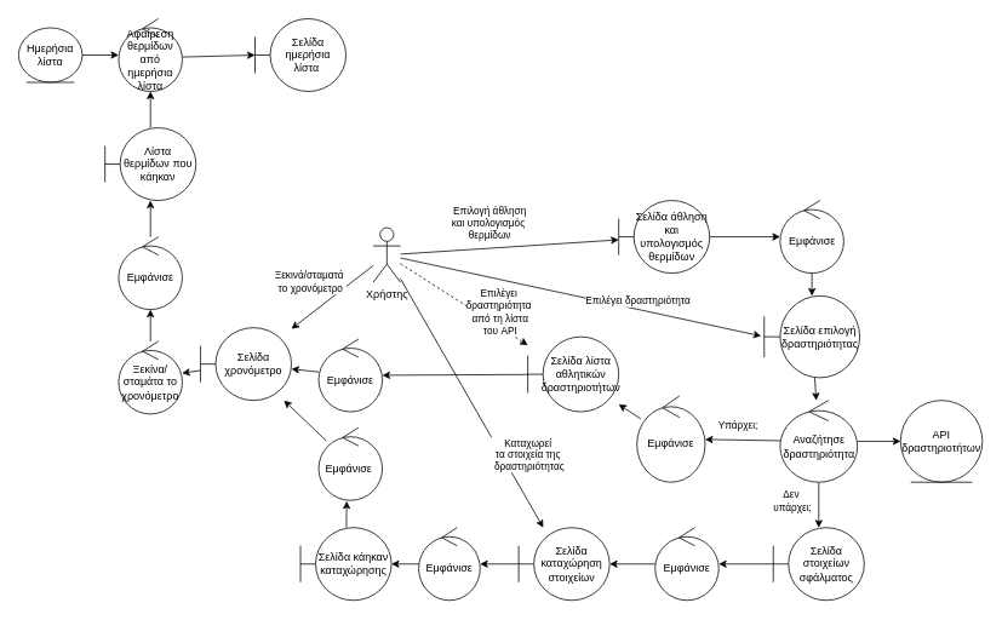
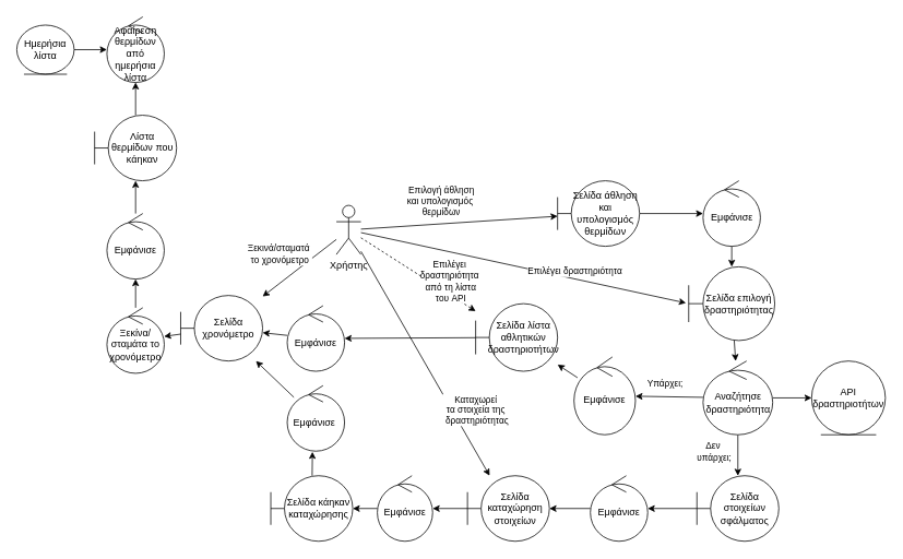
- <mxCell id="56" value="Σελίδα ημερήσια λίστα&amp;nbsp;" style="shape=umlBoundary;whiteSpace=wrap;html=1;" vertex="1" parent="1"><mxGeometry x="280" y="20" width="100" height="80" as="geometry" /></mxCell>
- <mxCell id="52" value="" style="edgeStyle=none;rounded=0;orthogonalLoop=1;jettySize=auto;html=1;" edge="1" parent="1" source="53" target="56"><mxGeometry relative="1" as="geometry" /></mxCell>
